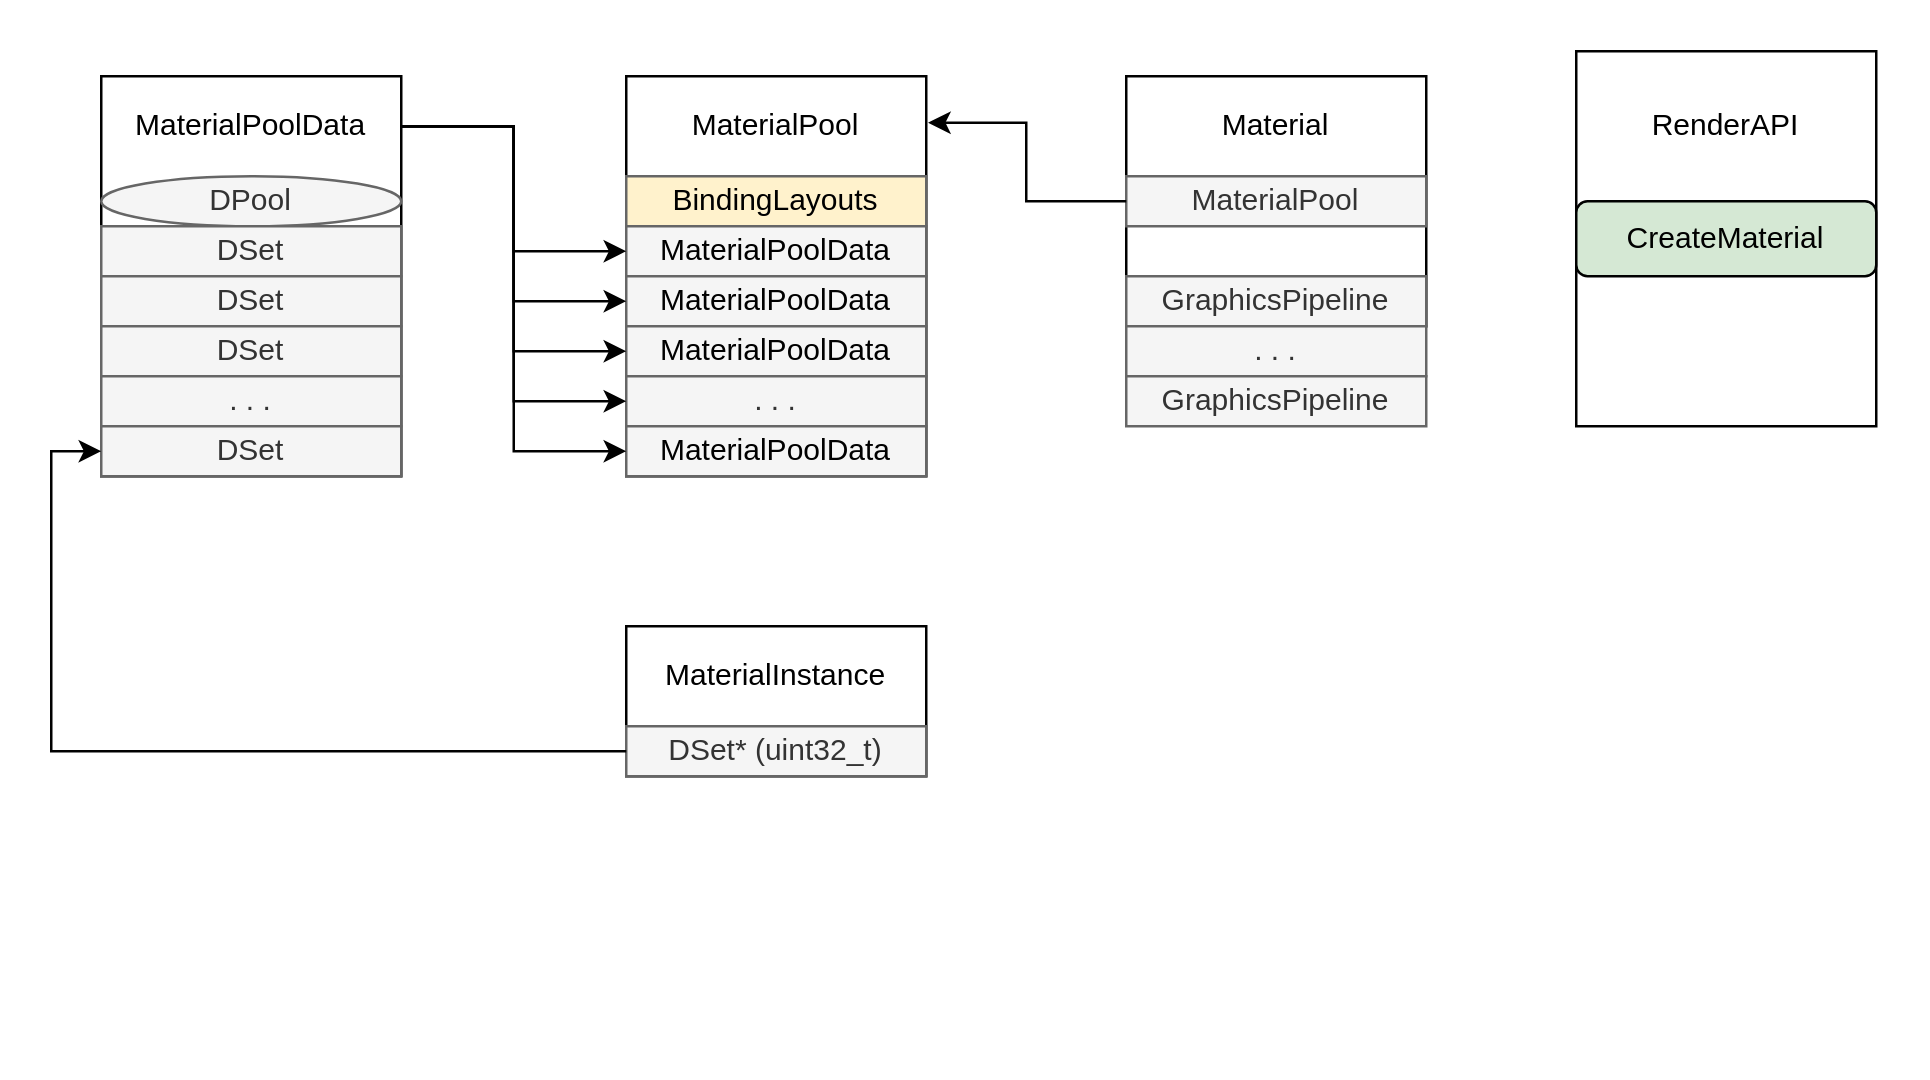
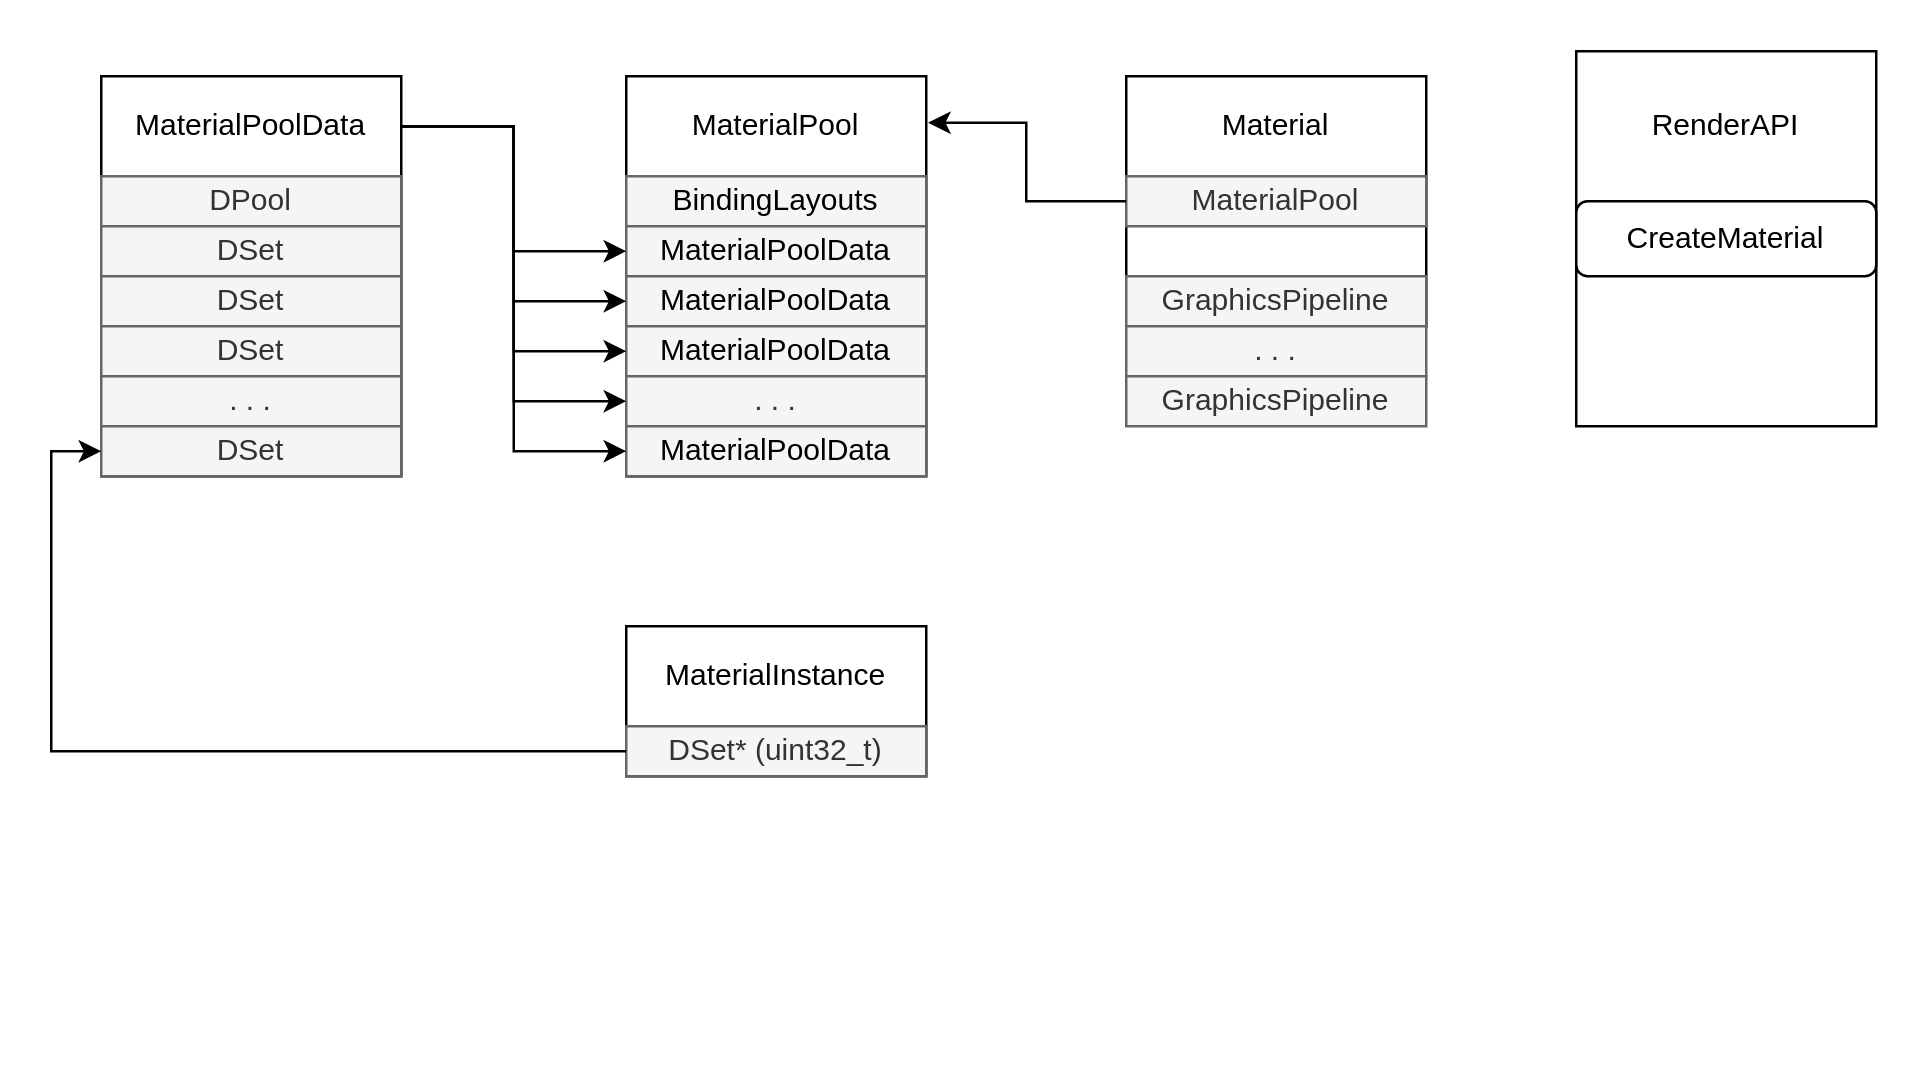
- <mxCell id="5" value="DPool" style="ellipse;whiteSpace=wrap;html=1;fillColor=#f5f5f5;strokeColor=#666666;fontColor=#333333;" parent="2" vertex="1"><mxGeometry y="40" width="120" height="20" as="geometry" /></mxCell>
+ <mxCell id="5" value="DPool" style="rounded=0;whiteSpace=wrap;html=1;fillColor=#f5f5f5;strokeColor=#666666;fontColor=#333333;" parent="2" vertex="1"><mxGeometry y="40" width="120" height="20" as="geometry" /></mxCell>
- <mxCell id="14" value="&lt;span style=&quot;color: rgb(0 , 0 , 0)&quot;&gt;BindingLayouts&lt;/span&gt;" style="rounded=0;whiteSpace=wrap;html=1;fillColor=#fff2cc;strokeColor=#666666;fontColor=#333333;" parent="11" vertex="1"><mxGeometry y="40" width="120" height="20" as="geometry" /></mxCell>
+ <mxCell id="14" value="&lt;span style=&quot;color: rgb(0 , 0 , 0)&quot;&gt;BindingLayouts&lt;/span&gt;" style="rounded=0;whiteSpace=wrap;html=1;fillColor=#f5f5f5;strokeColor=#666666;fontColor=#333333;" parent="11" vertex="1"><mxGeometry y="40" width="120" height="20" as="geometry" /></mxCell>
- <mxCell id="42" value="CreateMaterial" style="rounded=1;whiteSpace=wrap;html=1;fillColor=#d5e8d4;" parent="39" vertex="1"><mxGeometry y="60" width="120" height="30" as="geometry" /></mxCell>
+ <mxCell id="42" value="CreateMaterial" style="rounded=1;whiteSpace=wrap;html=1;" parent="39" vertex="1"><mxGeometry y="60" width="120" height="30" as="geometry" /></mxCell>
